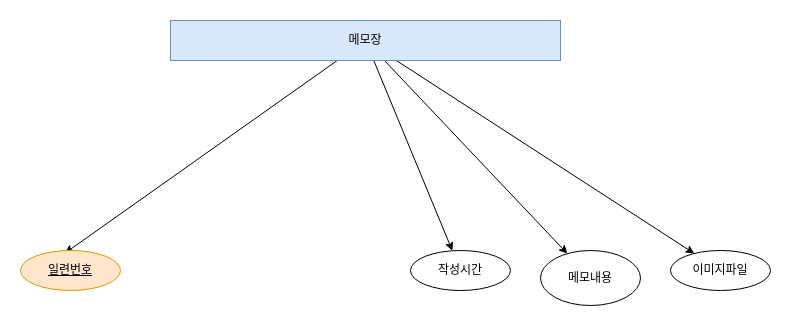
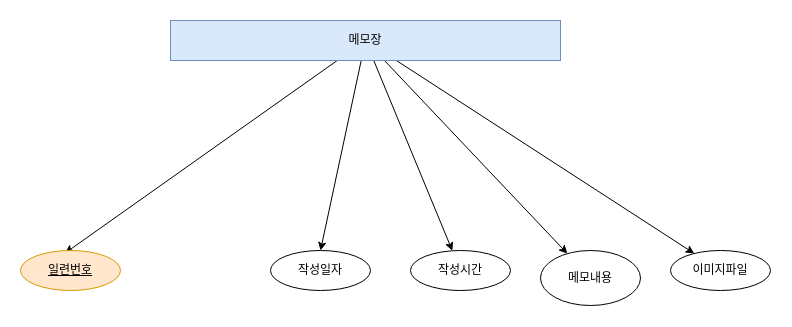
+ <mxCell id="5" style="rounded=0;orthogonalLoop=1;jettySize=auto;html=1;entryX=0.5;entryY=0;entryDx=0;entryDy=0;" edge="1" parent="1" source="7" target="8"><mxGeometry relative="1" as="geometry" /></mxCell>
+ <mxCell id="8" value="작성일자" style="ellipse;whiteSpace=wrap;html=1;align=center;" vertex="1" parent="1"><mxGeometry x="270" y="250" width="100" height="40" as="geometry" /></mxCell>
